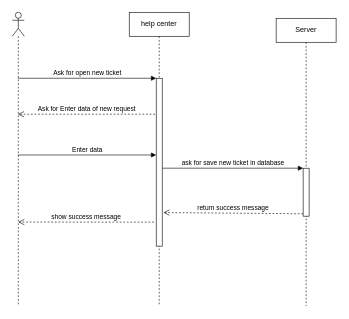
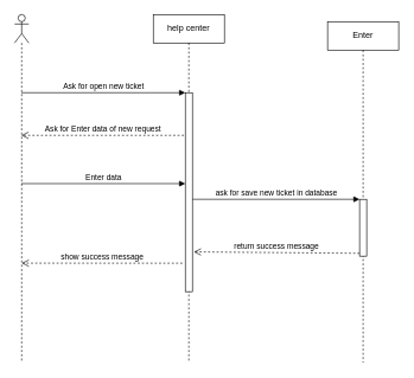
- <mxCell id="8" value="Server" style="shape=umlLifeline;perimeter=lifelinePerimeter;whiteSpace=wrap;html=1;container=1;collapsible=0;recursiveResize=0;outlineConnect=0;" vertex="1" parent="1"><mxGeometry x="460" y="30" width="100" height="480" as="geometry" /></mxCell>
+ <mxCell id="8" value="Enter" style="shape=umlLifeline;perimeter=lifelinePerimeter;whiteSpace=wrap;html=1;container=1;collapsible=0;recursiveResize=0;outlineConnect=0;" vertex="1" parent="1"><mxGeometry x="460" y="30" width="100" height="480" as="geometry" /></mxCell>
